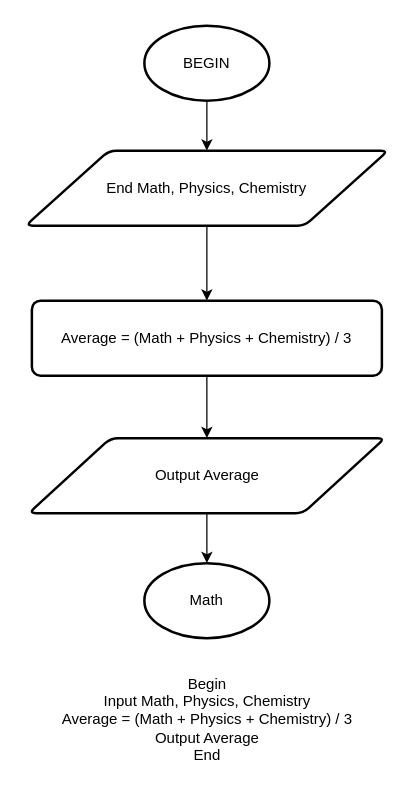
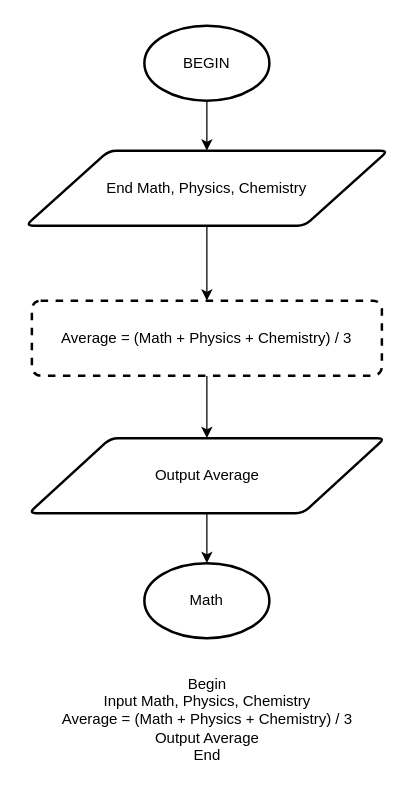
- <mxCell id="7" value="Average = (Math + Physics + Chemistry) / 3" style="rounded=1;whiteSpace=wrap;html=1;absoluteArcSize=1;arcSize=14;strokeWidth=2;" parent="1" vertex="1"><mxGeometry x="25" y="240" width="280" height="60" as="geometry" /></mxCell>
+ <mxCell id="7" value="Average = (Math + Physics + Chemistry) / 3" style="rounded=1;whiteSpace=wrap;html=1;absoluteArcSize=1;arcSize=14;strokeWidth=2;dashed=1;" parent="1" vertex="1"><mxGeometry x="25" y="240" width="280" height="60" as="geometry" /></mxCell>
